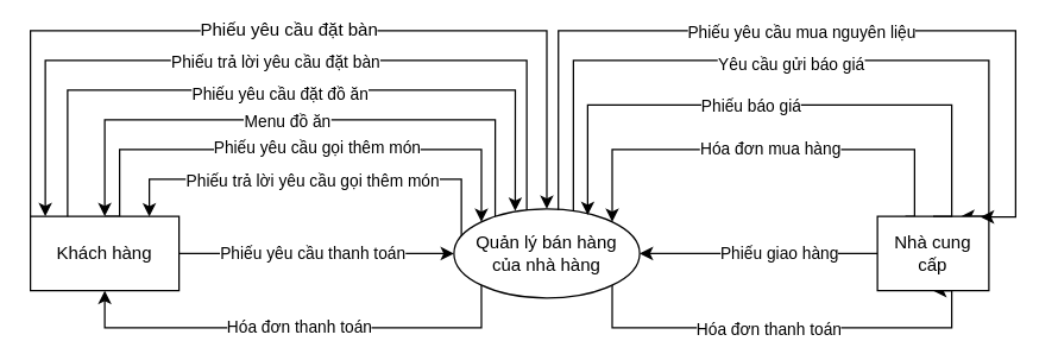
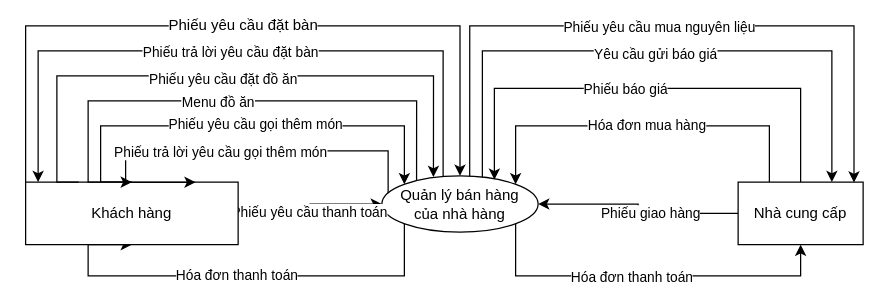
- <mxCell id="17" value="Khách hàng" style="html=1;dashed=0;whiteSpace=wrap;" vertex="1" parent="1"><mxGeometry x="20" y="145" width="100" height="50" as="geometry" /></mxCell>
+ <mxCell id="17" value="Khách hàng" style="html=1;dashed=0;whiteSpace=wrap;" vertex="1" parent="1"><mxGeometry x="20" y="145" width="170" height="50" as="geometry" /></mxCell>
- <mxCell id="10" value="Quản lý bán hàng &lt;br&gt;của nhà hàng" style="shape=ellipse;html=1;dashed=0;whiteSpace=wrap;perimeter=ellipsePerimeter;" vertex="1" parent="1"><mxGeometry x="305" y="140" width="125" height="60" as="geometry" /></mxCell>
+ <mxCell id="10" value="Quản lý bán hàng &lt;br&gt;của nhà hàng" style="shape=ellipse;html=1;dashed=0;whiteSpace=wrap;perimeter=ellipsePerimeter;" vertex="1" parent="1"><mxGeometry x="305" y="140" width="125" height="45" as="geometry" /></mxCell>
- <mxCell id="22" value="Nhà cung cấp" style="html=1;dashed=0;whiteSpace=wrap;" vertex="1" parent="1"><mxGeometry x="590" y="145" width="75" height="50" as="geometry" /></mxCell>
+ <mxCell id="22" value="Nhà cung cấp" style="html=1;dashed=0;whiteSpace=wrap;" vertex="1" parent="1"><mxGeometry x="590" y="145" width="100" height="50" as="geometry" /></mxCell>
